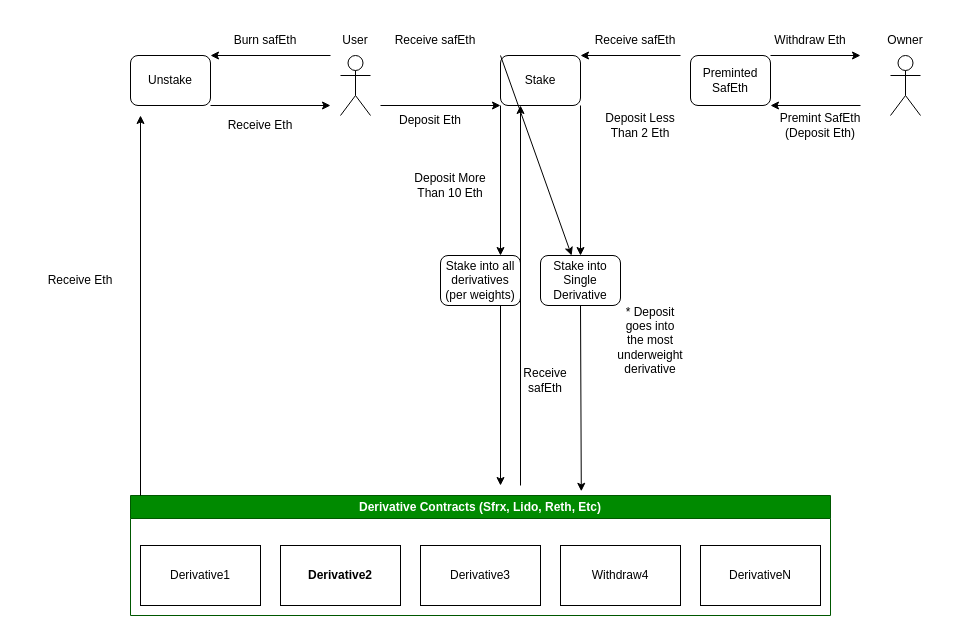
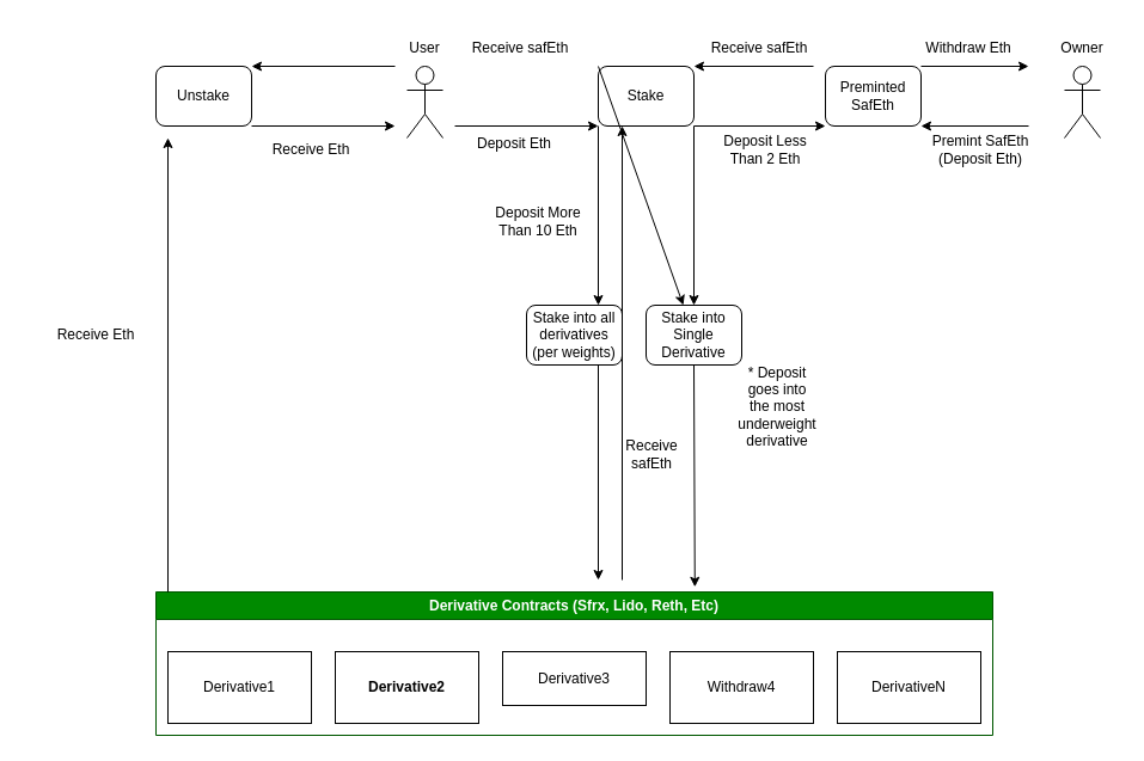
- <mxCell id="13" value="Burn safEth" style="text;html=1;strokeColor=none;fillColor=none;align=center;verticalAlign=middle;whiteSpace=wrap;rounded=0;" vertex="1" parent="1"><mxGeometry x="230" y="25" width="70" height="30" as="geometry" /></mxCell>
+ <mxCell id="30" value="" style="endArrow=classic;html=1;entryX=0;entryY=1;entryDx=0;entryDy=0;exitX=1;exitY=1;exitDx=0;exitDy=0;" edge="1" parent="1" source="11" target="15"><mxGeometry width="50" height="50" relative="1" as="geometry"><mxPoint x="310" y="225" as="sourcePoint" /><mxPoint x="360" y="175" as="targetPoint" /></mxGeometry></mxCell>
- <mxCell id="6" value="Derivative3" style="rounded=0;whiteSpace=wrap;html=1;" parent="5" vertex="1"><mxGeometry x="290" y="50" width="120" height="60" as="geometry" /></mxCell>
+ <mxCell id="6" value="Derivative3" style="rounded=0;whiteSpace=wrap;html=1;" parent="5" vertex="1"><mxGeometry x="290" y="50" width="120" height="45" as="geometry" /></mxCell>
